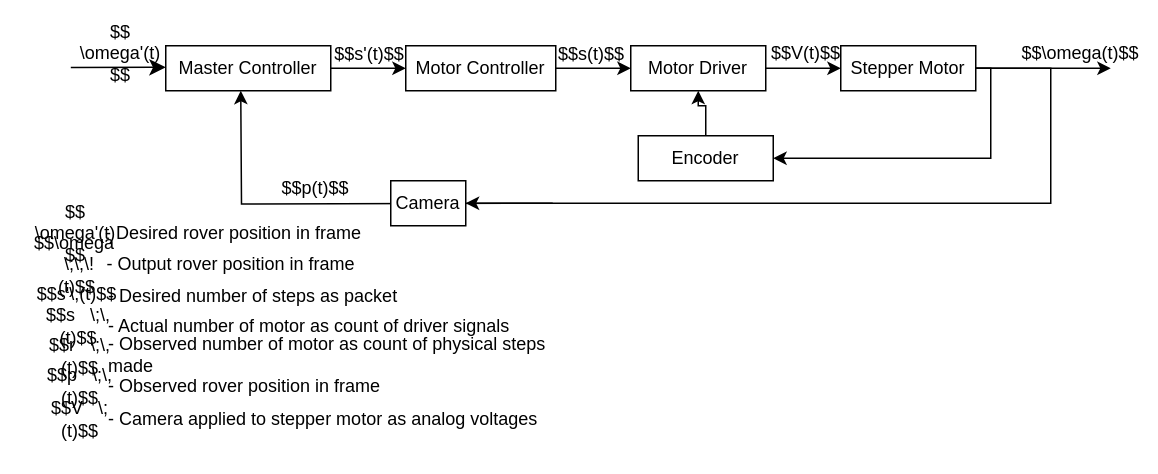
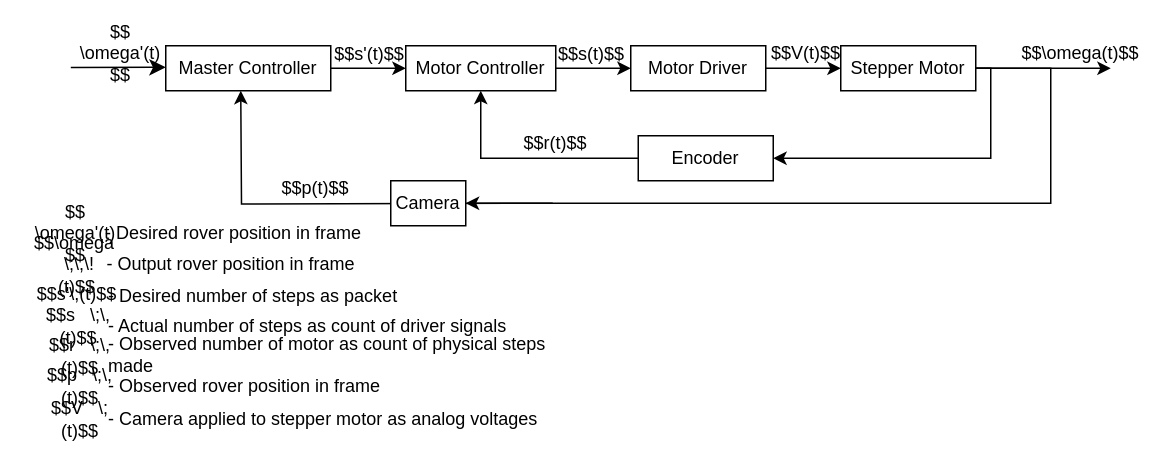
- <mxCell id="14" style="edgeStyle=orthogonalEdgeStyle;rounded=0;orthogonalLoop=1;jettySize=auto;html=1;" edge="1" parent="1" source="15" target="9"><mxGeometry relative="1" as="geometry" /></mxCell>
+ <mxCell id="14" style="edgeStyle=orthogonalEdgeStyle;rounded=0;orthogonalLoop=1;jettySize=auto;html=1;entryX=0.5;entryY=1;entryDx=0;entryDy=0;" edge="1" parent="1" source="15" target="3"><mxGeometry relative="1" as="geometry" /></mxCell>
+ <mxCell id="20" value="$$r(t)$$" style="text;html=1;align=center;verticalAlign=middle;whiteSpace=wrap;rounded=0;" vertex="1" parent="1"><mxGeometry x="340" y="80" width="60" height="30" as="geometry" /></mxCell>
- <mxCell id="34" value="- Actual number of motor as count of driver signals" style="text;html=1;align=left;verticalAlign=middle;whiteSpace=wrap;rounded=0;" vertex="1" parent="1"><mxGeometry x="70" y="202" width="275" height="30" as="geometry" /></mxCell>
+ <mxCell id="34" value="- Actual number of steps as count of driver signals" style="text;html=1;align=left;verticalAlign=middle;whiteSpace=wrap;rounded=0;" vertex="1" parent="1"><mxGeometry x="70" y="202" width="275" height="30" as="geometry" /></mxCell>
